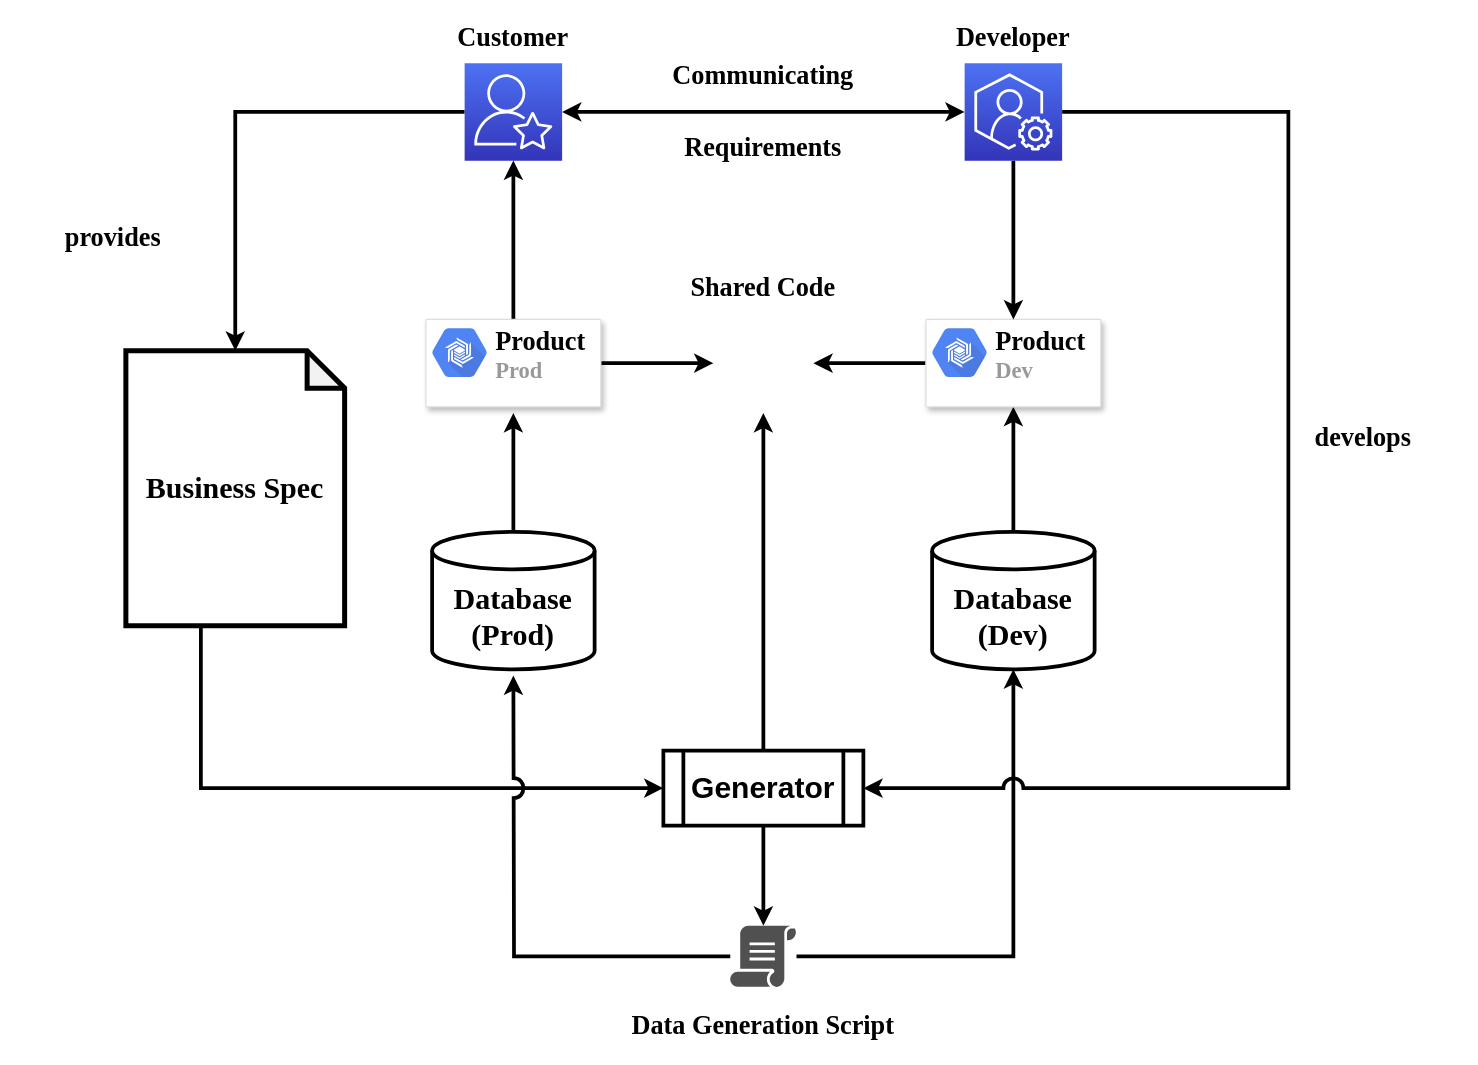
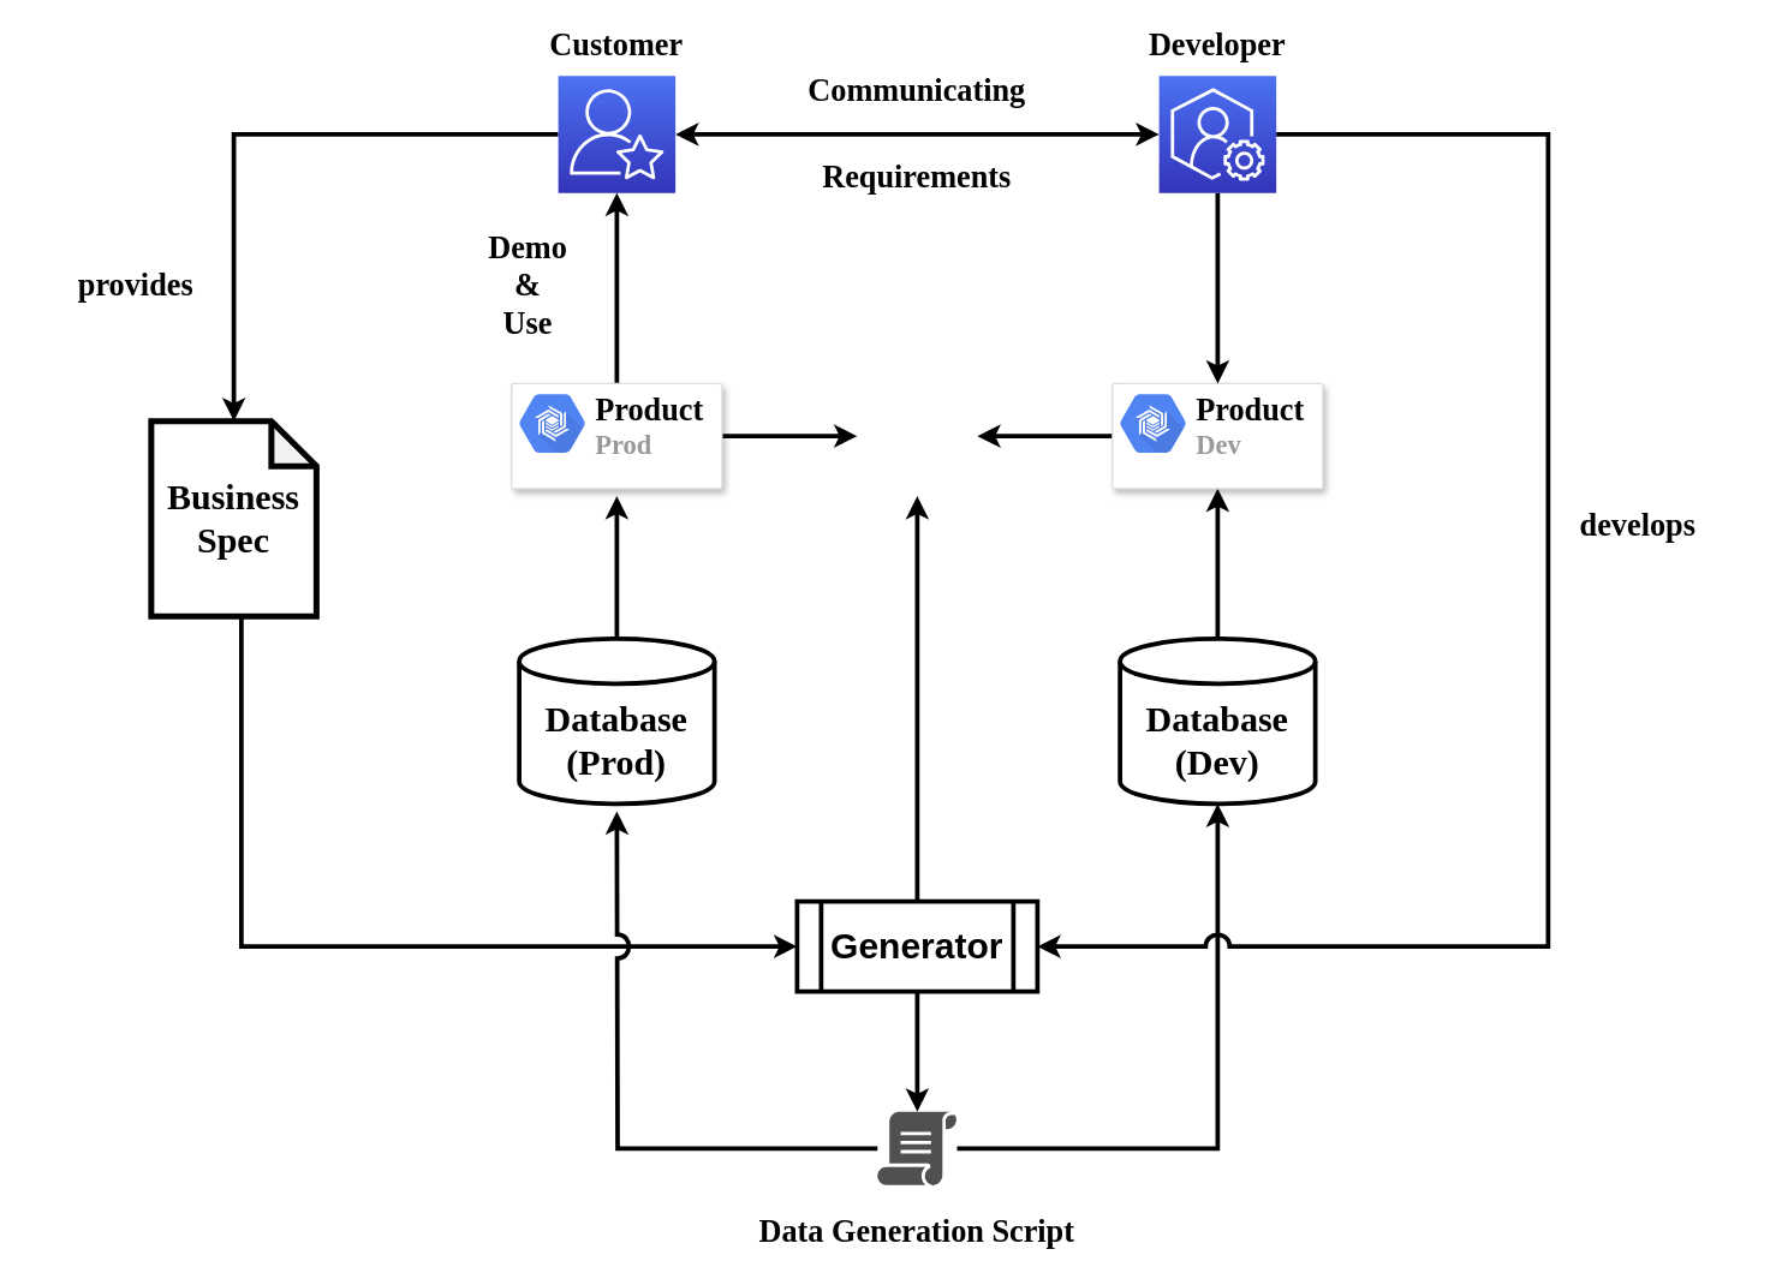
+ <mxCell id="29" value="&lt;font face=&quot;Ubuntu&quot;&gt;&lt;span style=&quot;font-size: 21px&quot;&gt;&lt;b&gt;Demo &lt;br&gt;&amp;amp;&lt;br&gt;Use&lt;/b&gt;&lt;/span&gt;&lt;/font&gt;" style="text;html=1;strokeColor=none;fillColor=none;align=center;verticalAlign=middle;whiteSpace=wrap;rounded=0;" parent="1" vertex="1"><mxGeometry x="331" y="180" width="40" height="20" as="geometry" /></mxCell>
- <mxCell id="34" value="&lt;font face=&quot;Ubuntu&quot;&gt;&lt;span style=&quot;font-size: 21px&quot;&gt;&lt;b&gt;Shared Code&lt;/b&gt;&lt;/span&gt;&lt;/font&gt;" style="text;html=1;strokeColor=none;fillColor=none;align=center;verticalAlign=middle;whiteSpace=wrap;rounded=0;" parent="1" vertex="1"><mxGeometry x="540" y="220" width="140" height="20" as="geometry" /></mxCell>
- <mxCell id="3" value="&lt;font face=&quot;Ubuntu&quot; style=&quot;font-size: 24px&quot;&gt;&lt;b&gt;Business Spec&lt;/b&gt;&lt;/font&gt;" style="shape=note;whiteSpace=wrap;html=1;backgroundOutline=1;darkOpacity=0.05;strokeWidth=4;" parent="1" vertex="1"><mxGeometry x="100" y="280" width="175" height="220" as="geometry" /></mxCell>
+ <mxCell id="3" value="&lt;font face=&quot;Ubuntu&quot; style=&quot;font-size: 24px&quot;&gt;&lt;b&gt;Business Spec&lt;/b&gt;&lt;/font&gt;" style="shape=note;whiteSpace=wrap;html=1;backgroundOutline=1;darkOpacity=0.05;strokeWidth=4;" parent="1" vertex="1"><mxGeometry x="100" y="280" width="110" height="130" as="geometry" /></mxCell>
